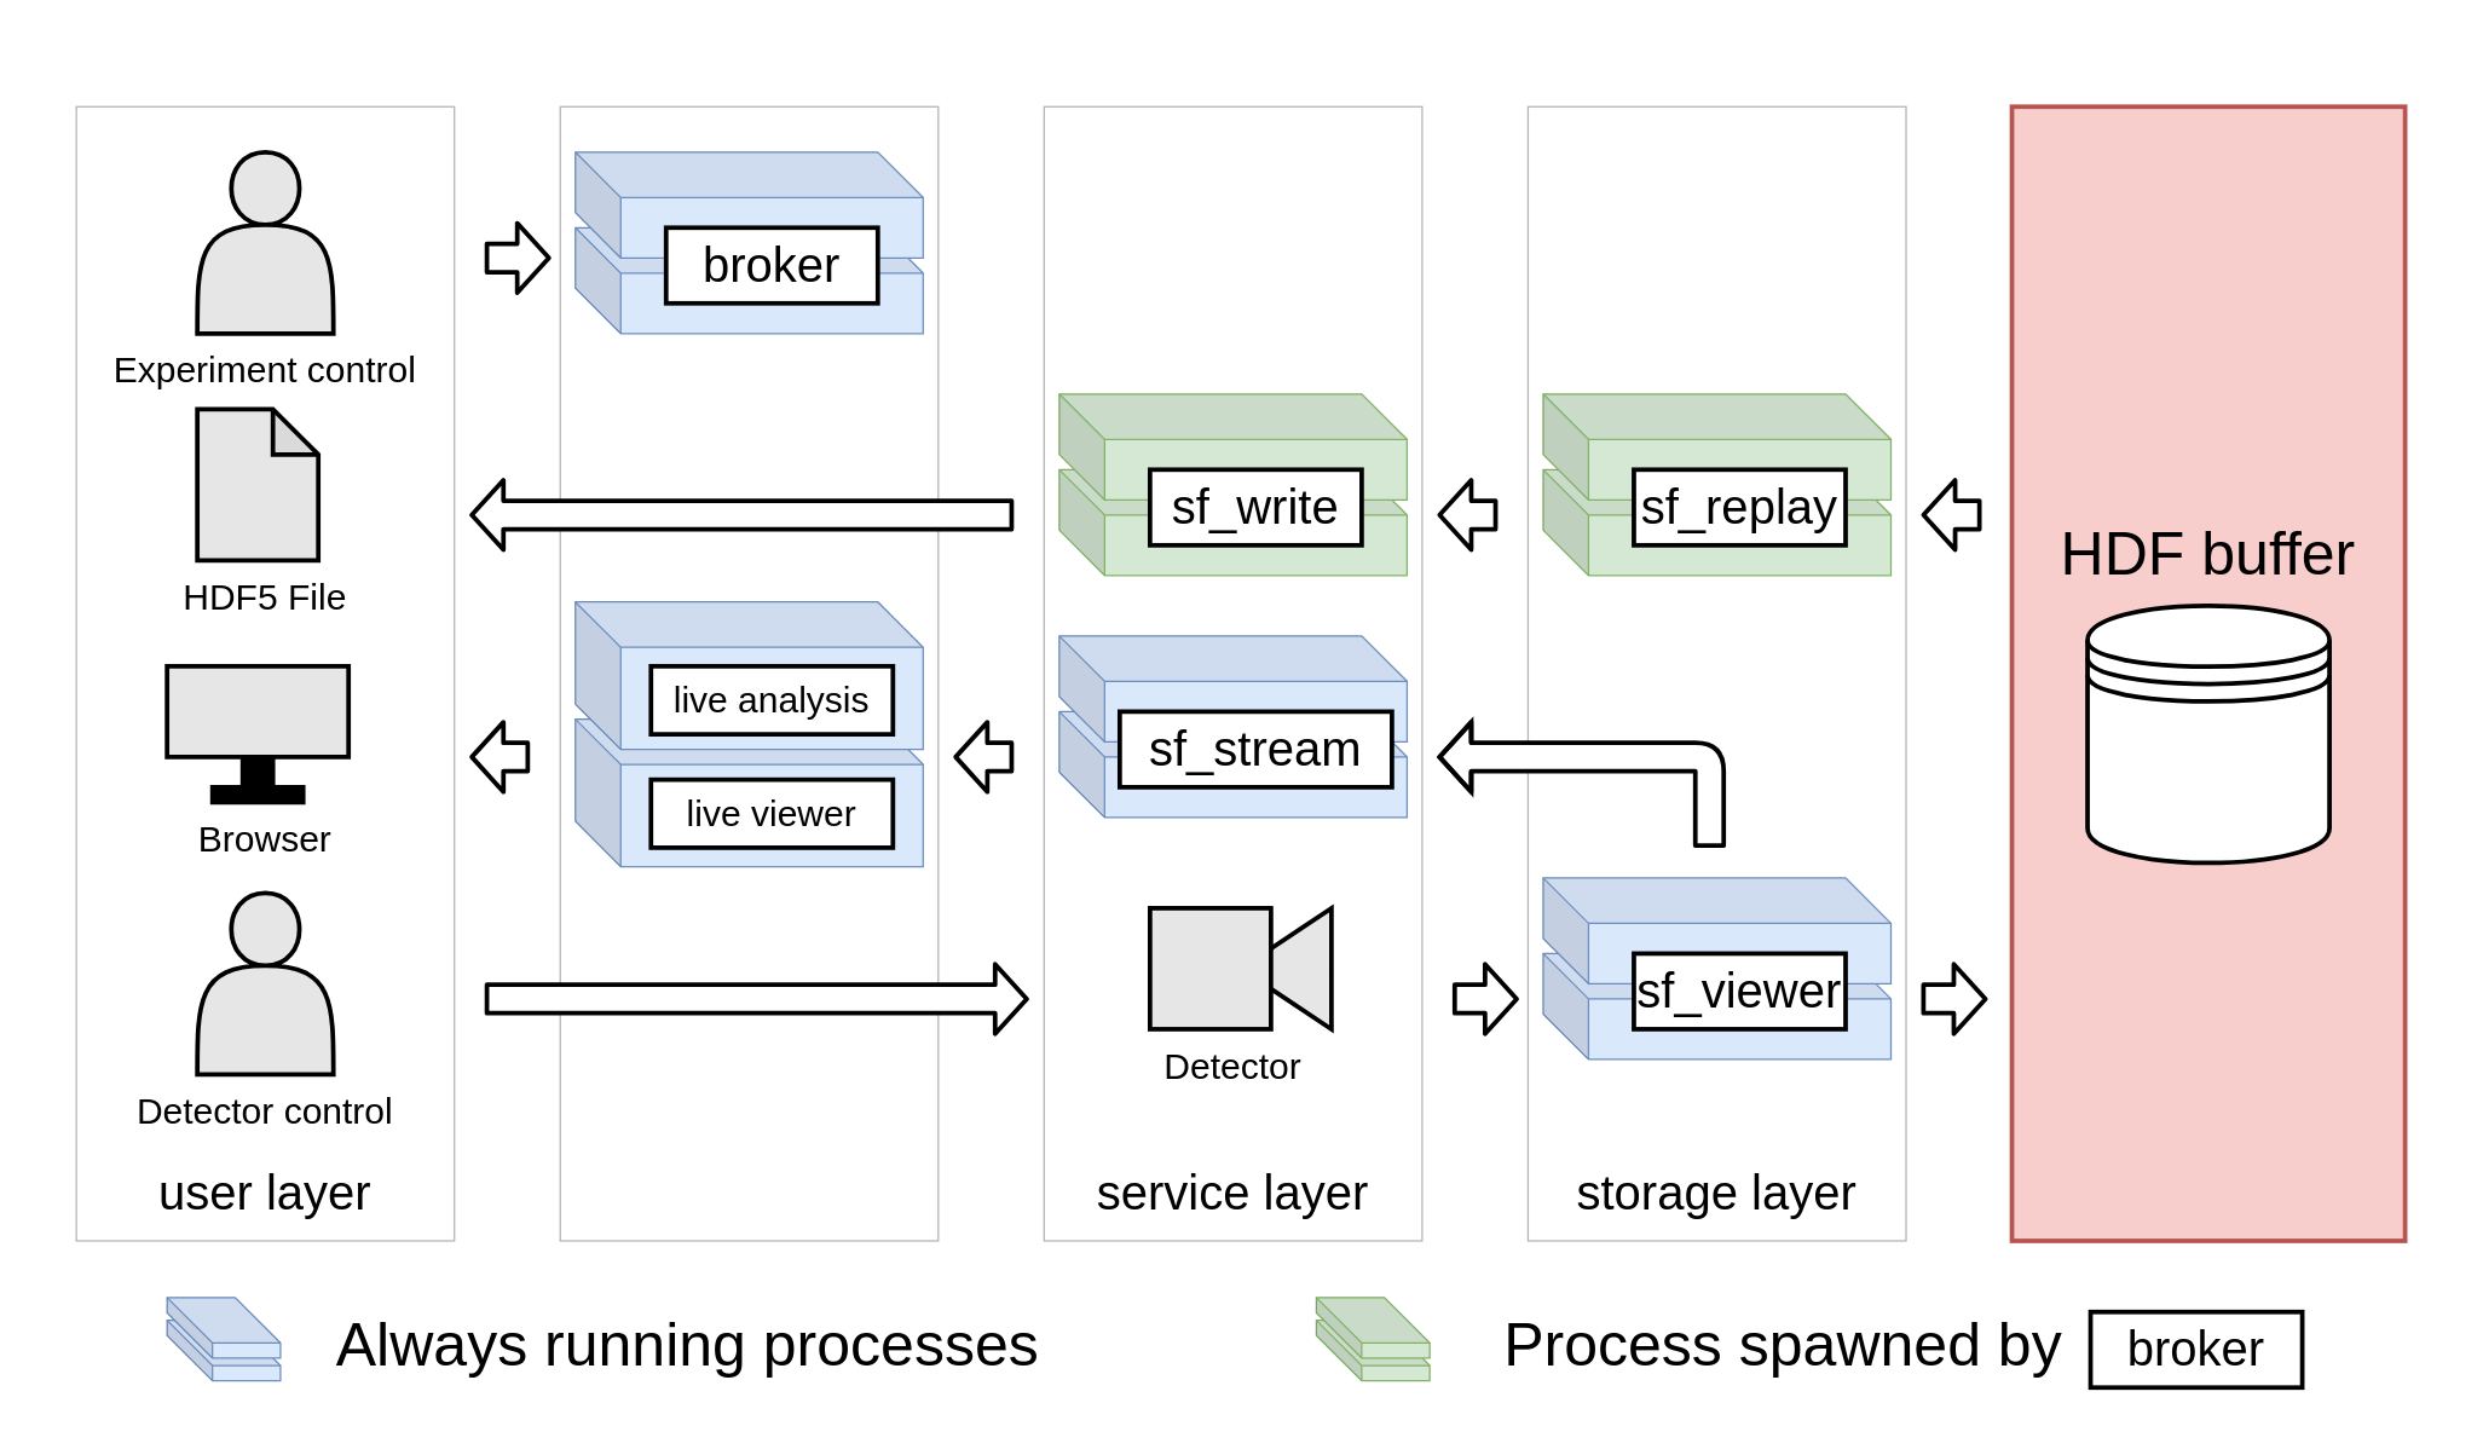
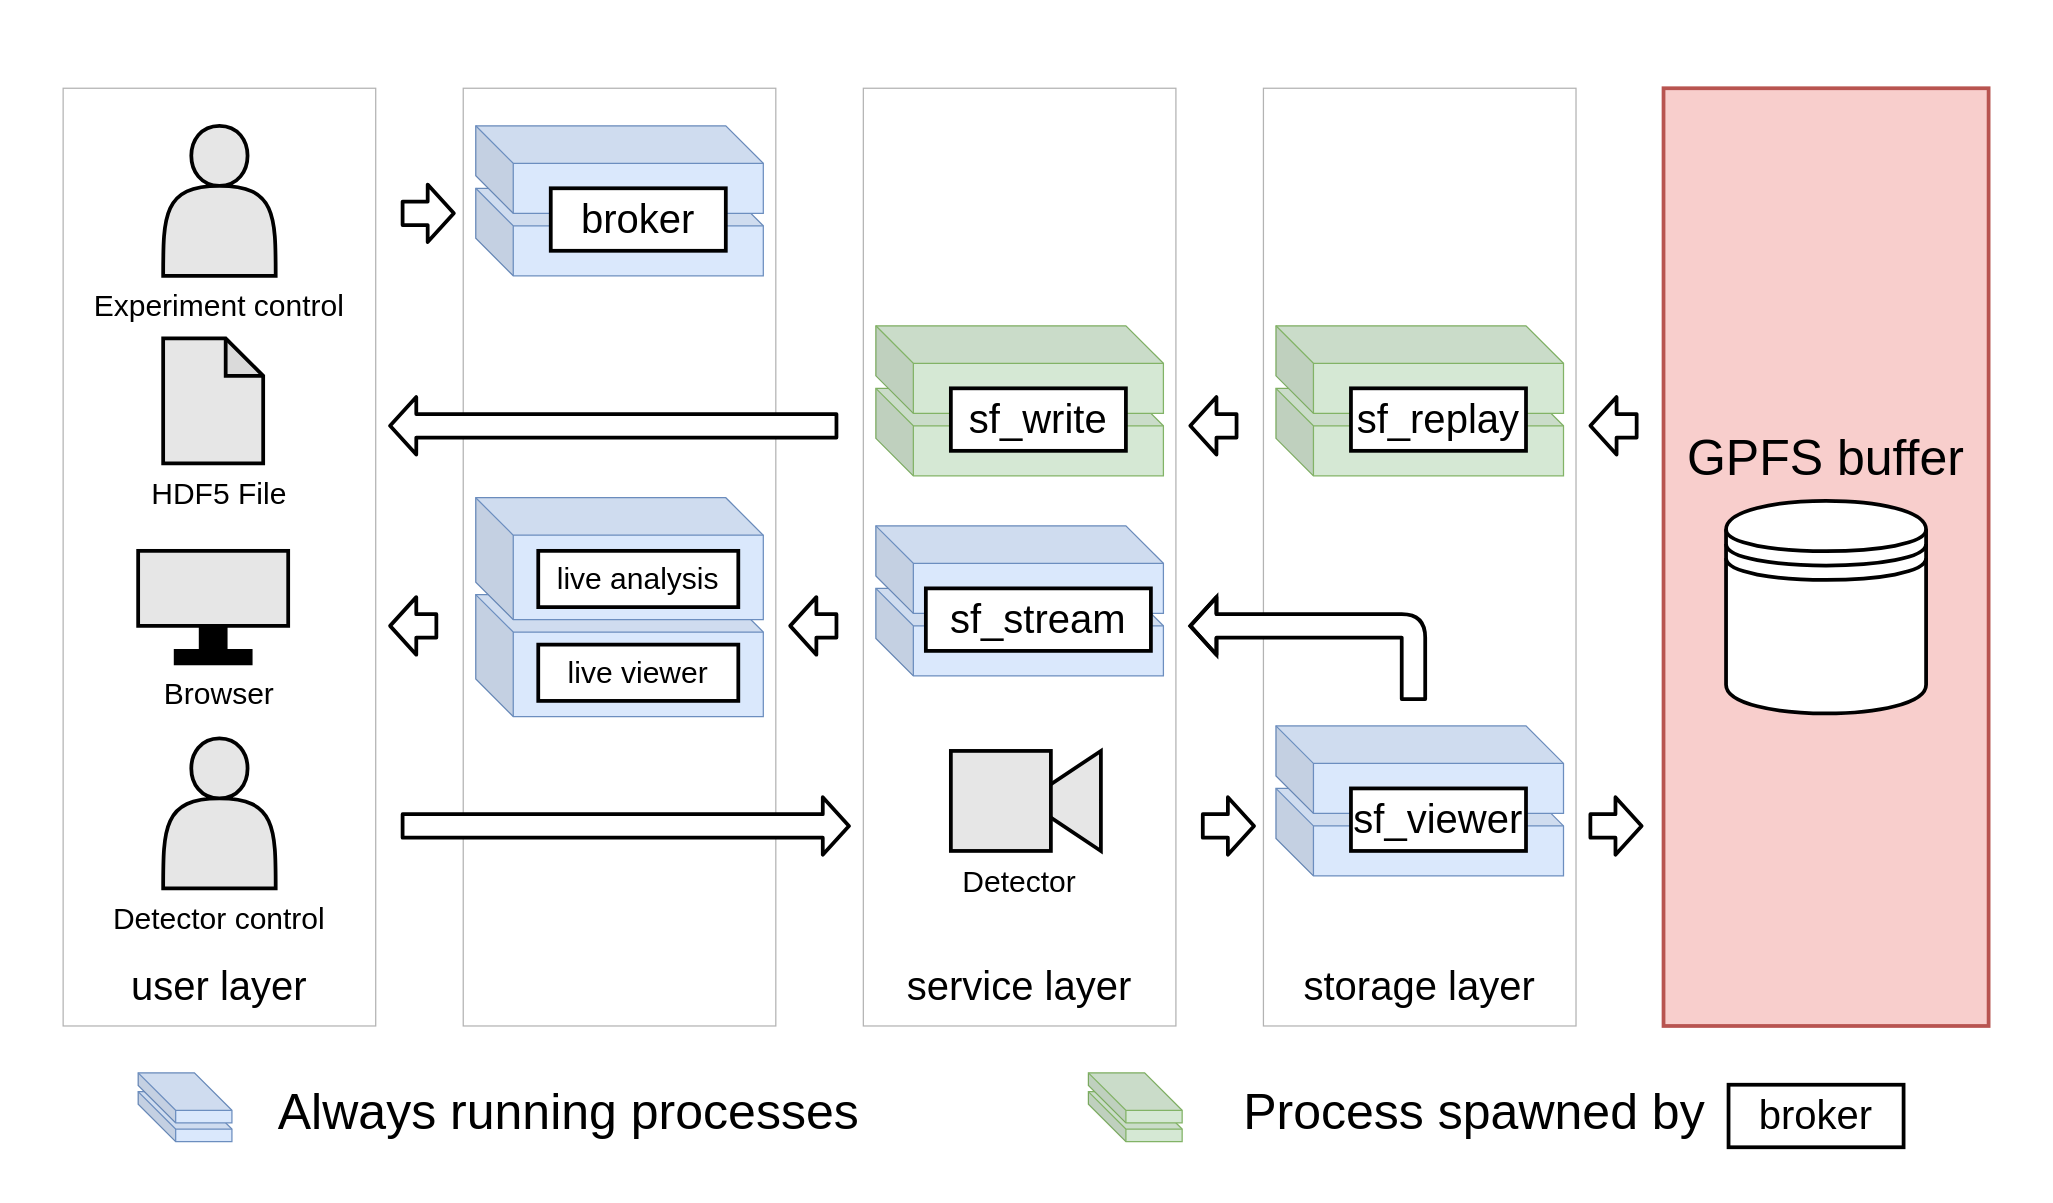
- <mxCell id="9" value="HDF buffer" style="text;html=1;strokeColor=none;fillColor=none;align=center;verticalAlign=middle;whiteSpace=wrap;rounded=0;fontSize=40;" parent="6" vertex="1"><mxGeometry x="10" y="260" width="240" height="70" as="geometry" /></mxCell>
+ <mxCell id="9" value="GPFS buffer" style="text;html=1;strokeColor=none;fillColor=none;align=center;verticalAlign=middle;whiteSpace=wrap;rounded=0;fontSize=40;" parent="6" vertex="1"><mxGeometry x="10" y="260" width="240" height="70" as="geometry" /></mxCell>
